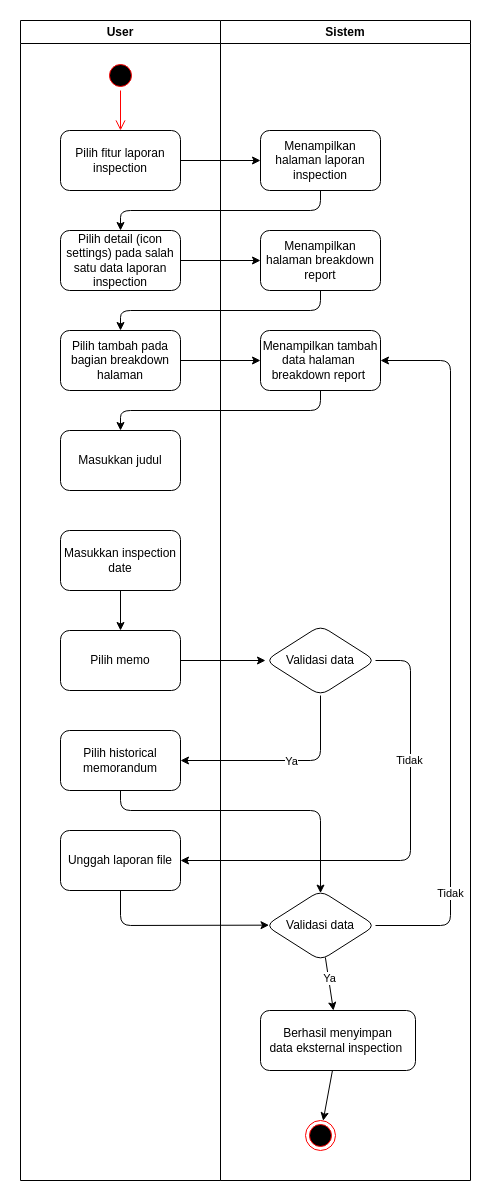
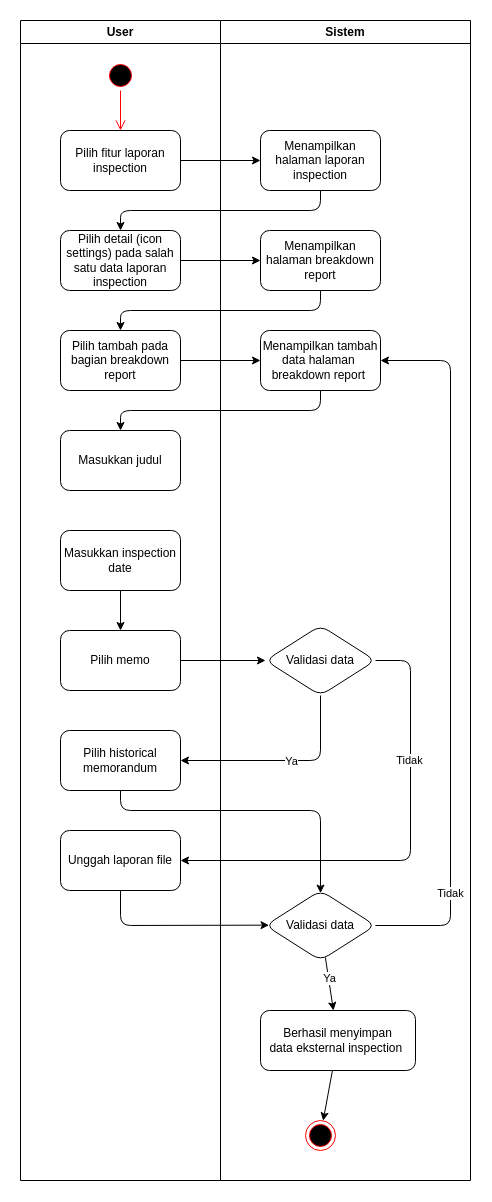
- <mxCell id="7" value="Pilih tambah pada bagian&amp;nbsp;&lt;span style=&quot;color: rgb(0, 0, 0);&quot;&gt;breakdown halaman&lt;/span&gt;" style="rounded=1;whiteSpace=wrap;html=1;" vertex="1" parent="2"><mxGeometry x="40" y="310" width="120" height="60" as="geometry" /></mxCell>
+ <mxCell id="7" value="Pilih tambah pada bagian&amp;nbsp;&lt;span style=&quot;color: rgb(0, 0, 0);&quot;&gt;breakdown report&lt;/span&gt;" style="rounded=1;whiteSpace=wrap;html=1;" vertex="1" parent="2"><mxGeometry x="40" y="310" width="120" height="60" as="geometry" /></mxCell>
